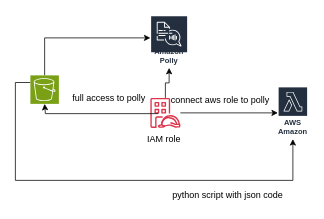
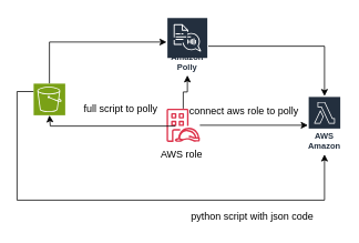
+ <mxCell id="9" style="edgeStyle=orthogonalEdgeStyle;rounded=0;orthogonalLoop=1;jettySize=auto;html=1;" edge="1" parent="1" source="10" target="2"><mxGeometry relative="1" as="geometry"><mxPoint x="390" y="55" as="targetPoint" /></mxGeometry></mxCell>
- <mxCell id="16" value="full access to polly" style="text;html=1;align=center;verticalAlign=middle;whiteSpace=wrap;rounded=0;" vertex="1" parent="1"><mxGeometry x="90" y="123" width="110" height="15" as="geometry" /></mxCell>
+ <mxCell id="16" value="full script to polly" style="text;html=1;align=center;verticalAlign=middle;whiteSpace=wrap;rounded=0;" vertex="1" parent="1"><mxGeometry x="90" y="123" width="110" height="15" as="geometry" /></mxCell>
- <mxCell id="12" value="IAM role&amp;nbsp;" style="text;html=1;align=center;verticalAlign=middle;whiteSpace=wrap;rounded=0;" vertex="1" parent="1"><mxGeometry x="190" y="170" width="60" height="30" as="geometry" /></mxCell>
+ <mxCell id="12" value="AWS role&amp;nbsp;" style="text;html=1;align=center;verticalAlign=middle;whiteSpace=wrap;rounded=0;" vertex="1" parent="1"><mxGeometry x="190" y="170" width="60" height="30" as="geometry" /></mxCell>
